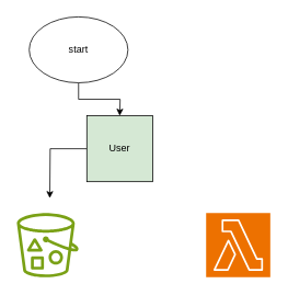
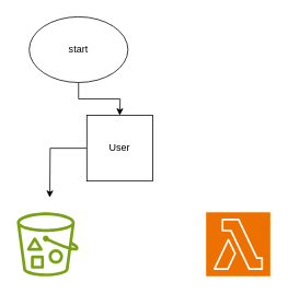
- <mxCell id="5" value="User" style="whiteSpace=wrap;html=1;aspect=fixed;fillColor=#d5e8d4;" vertex="1" parent="1"><mxGeometry x="105" y="140" width="80" height="80" as="geometry" /></mxCell>
+ <mxCell id="5" value="User" style="whiteSpace=wrap;html=1;aspect=fixed;" vertex="1" parent="1"><mxGeometry x="105" y="140" width="80" height="80" as="geometry" /></mxCell>
